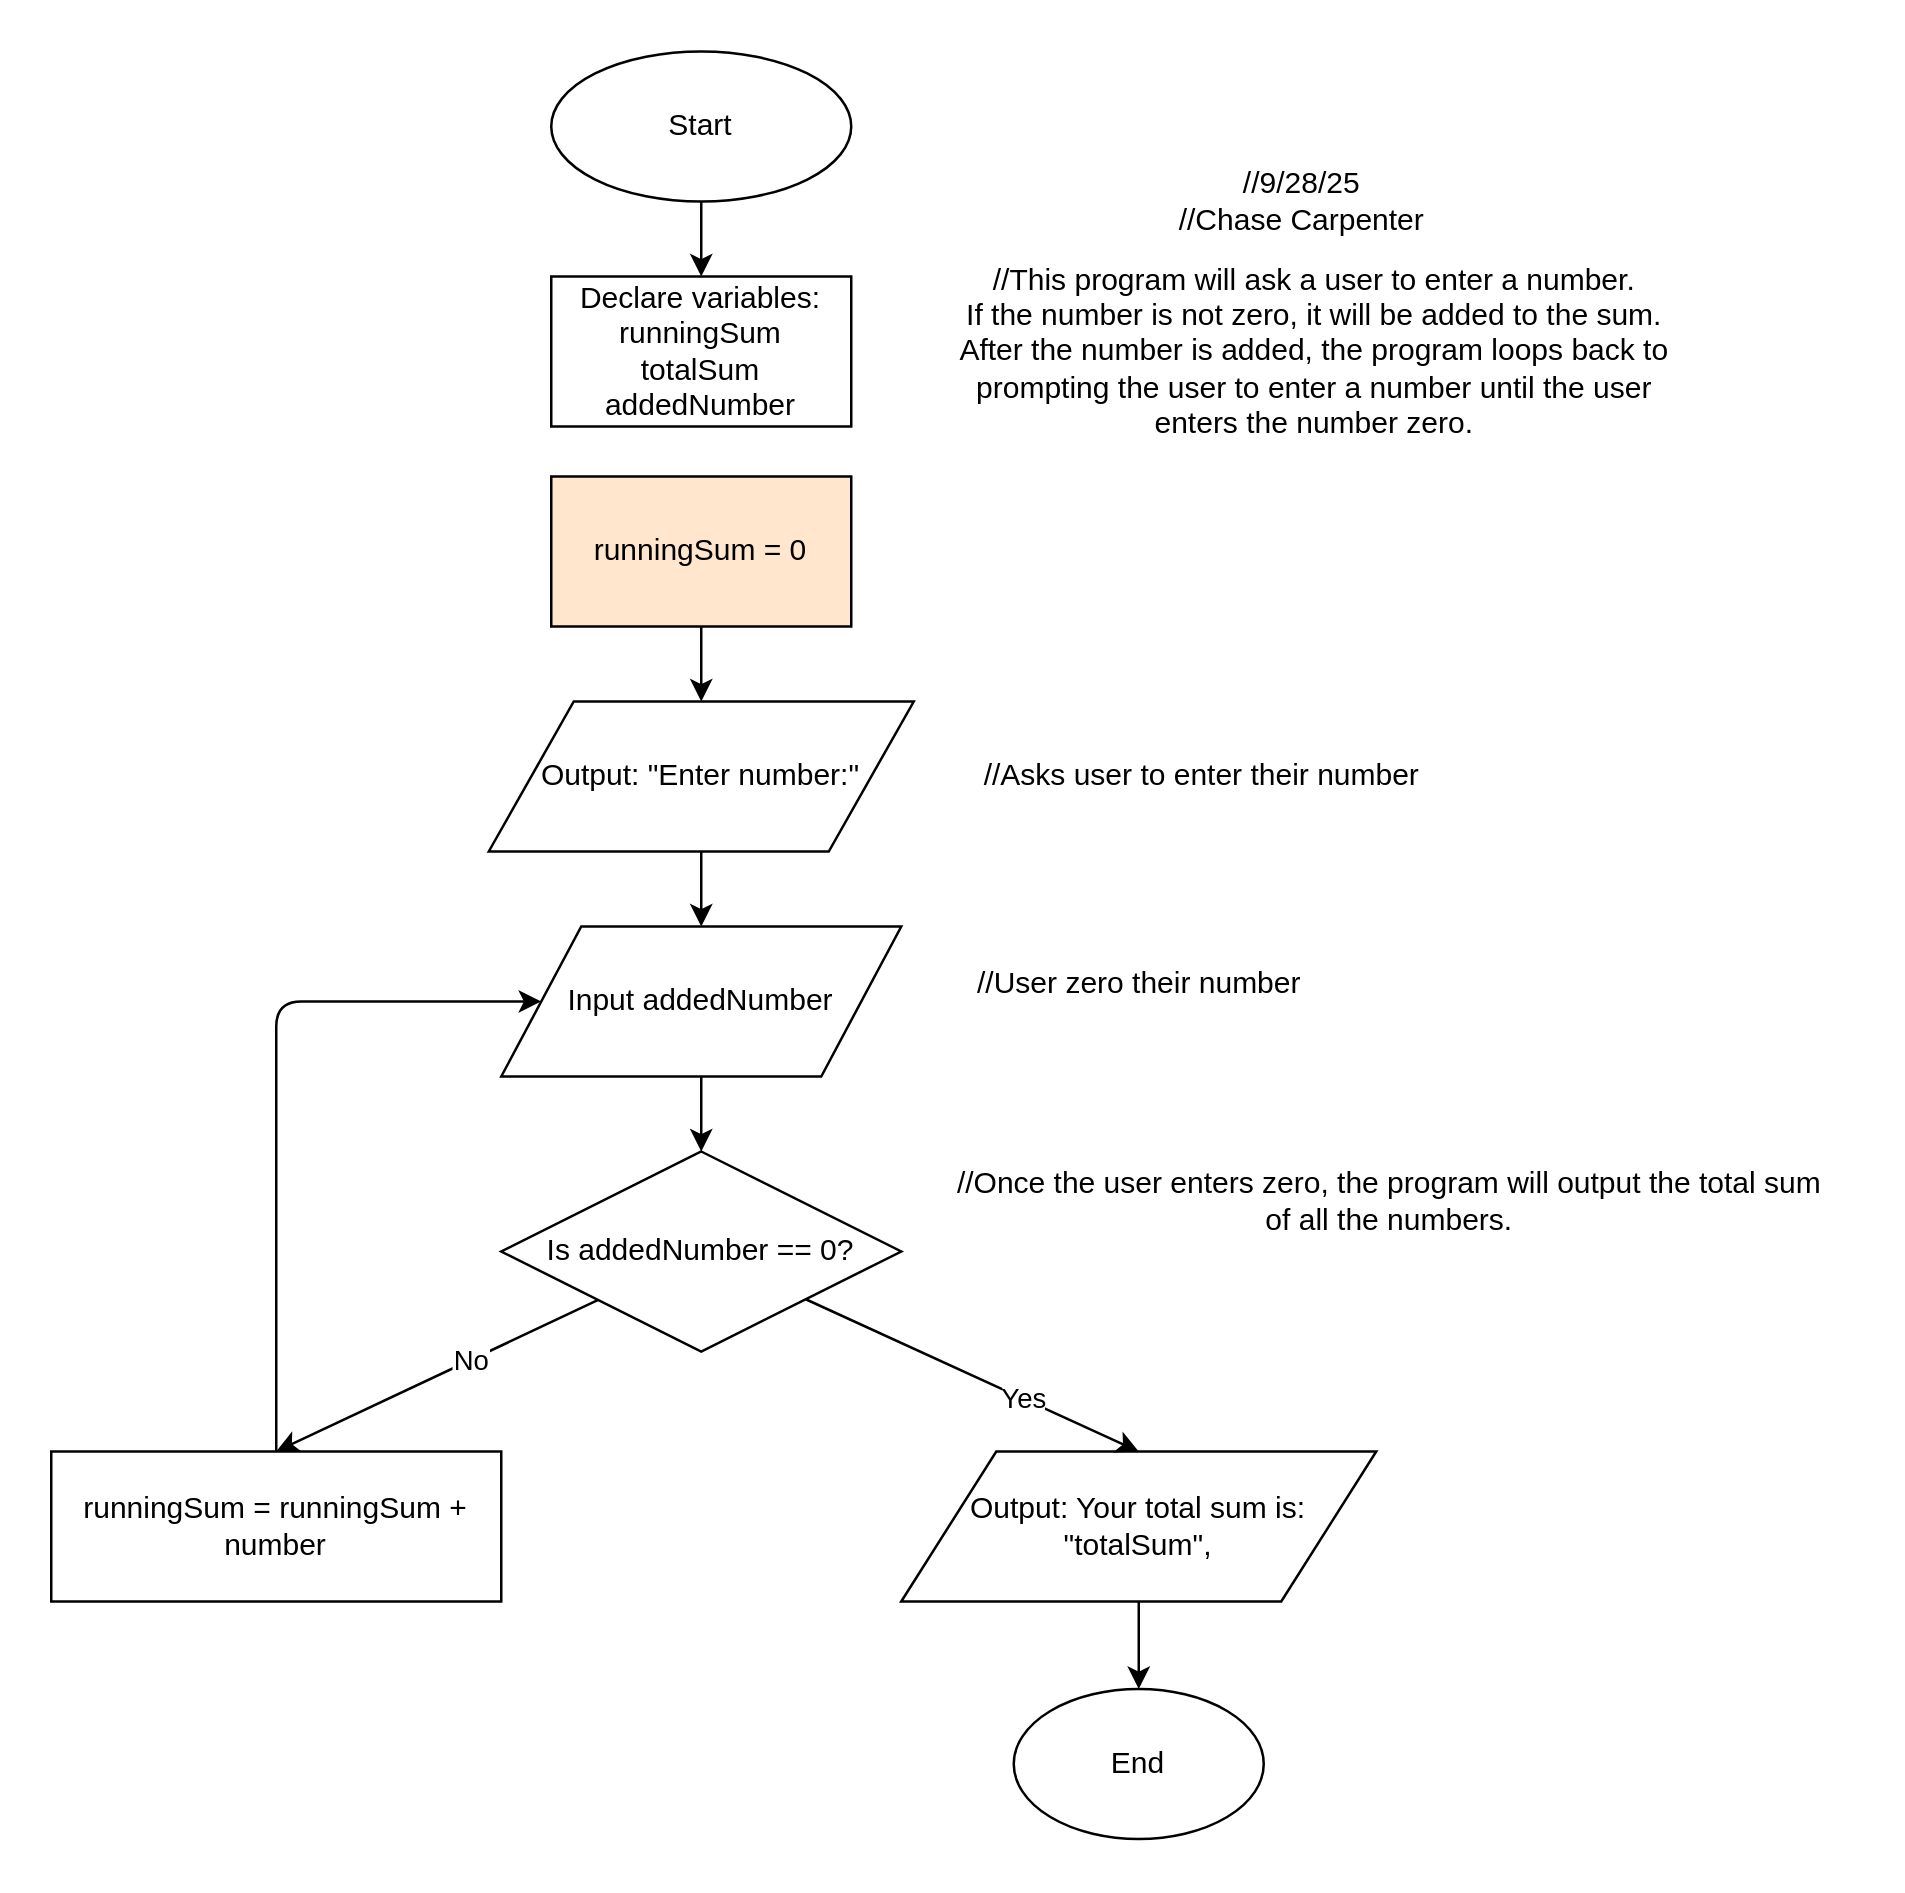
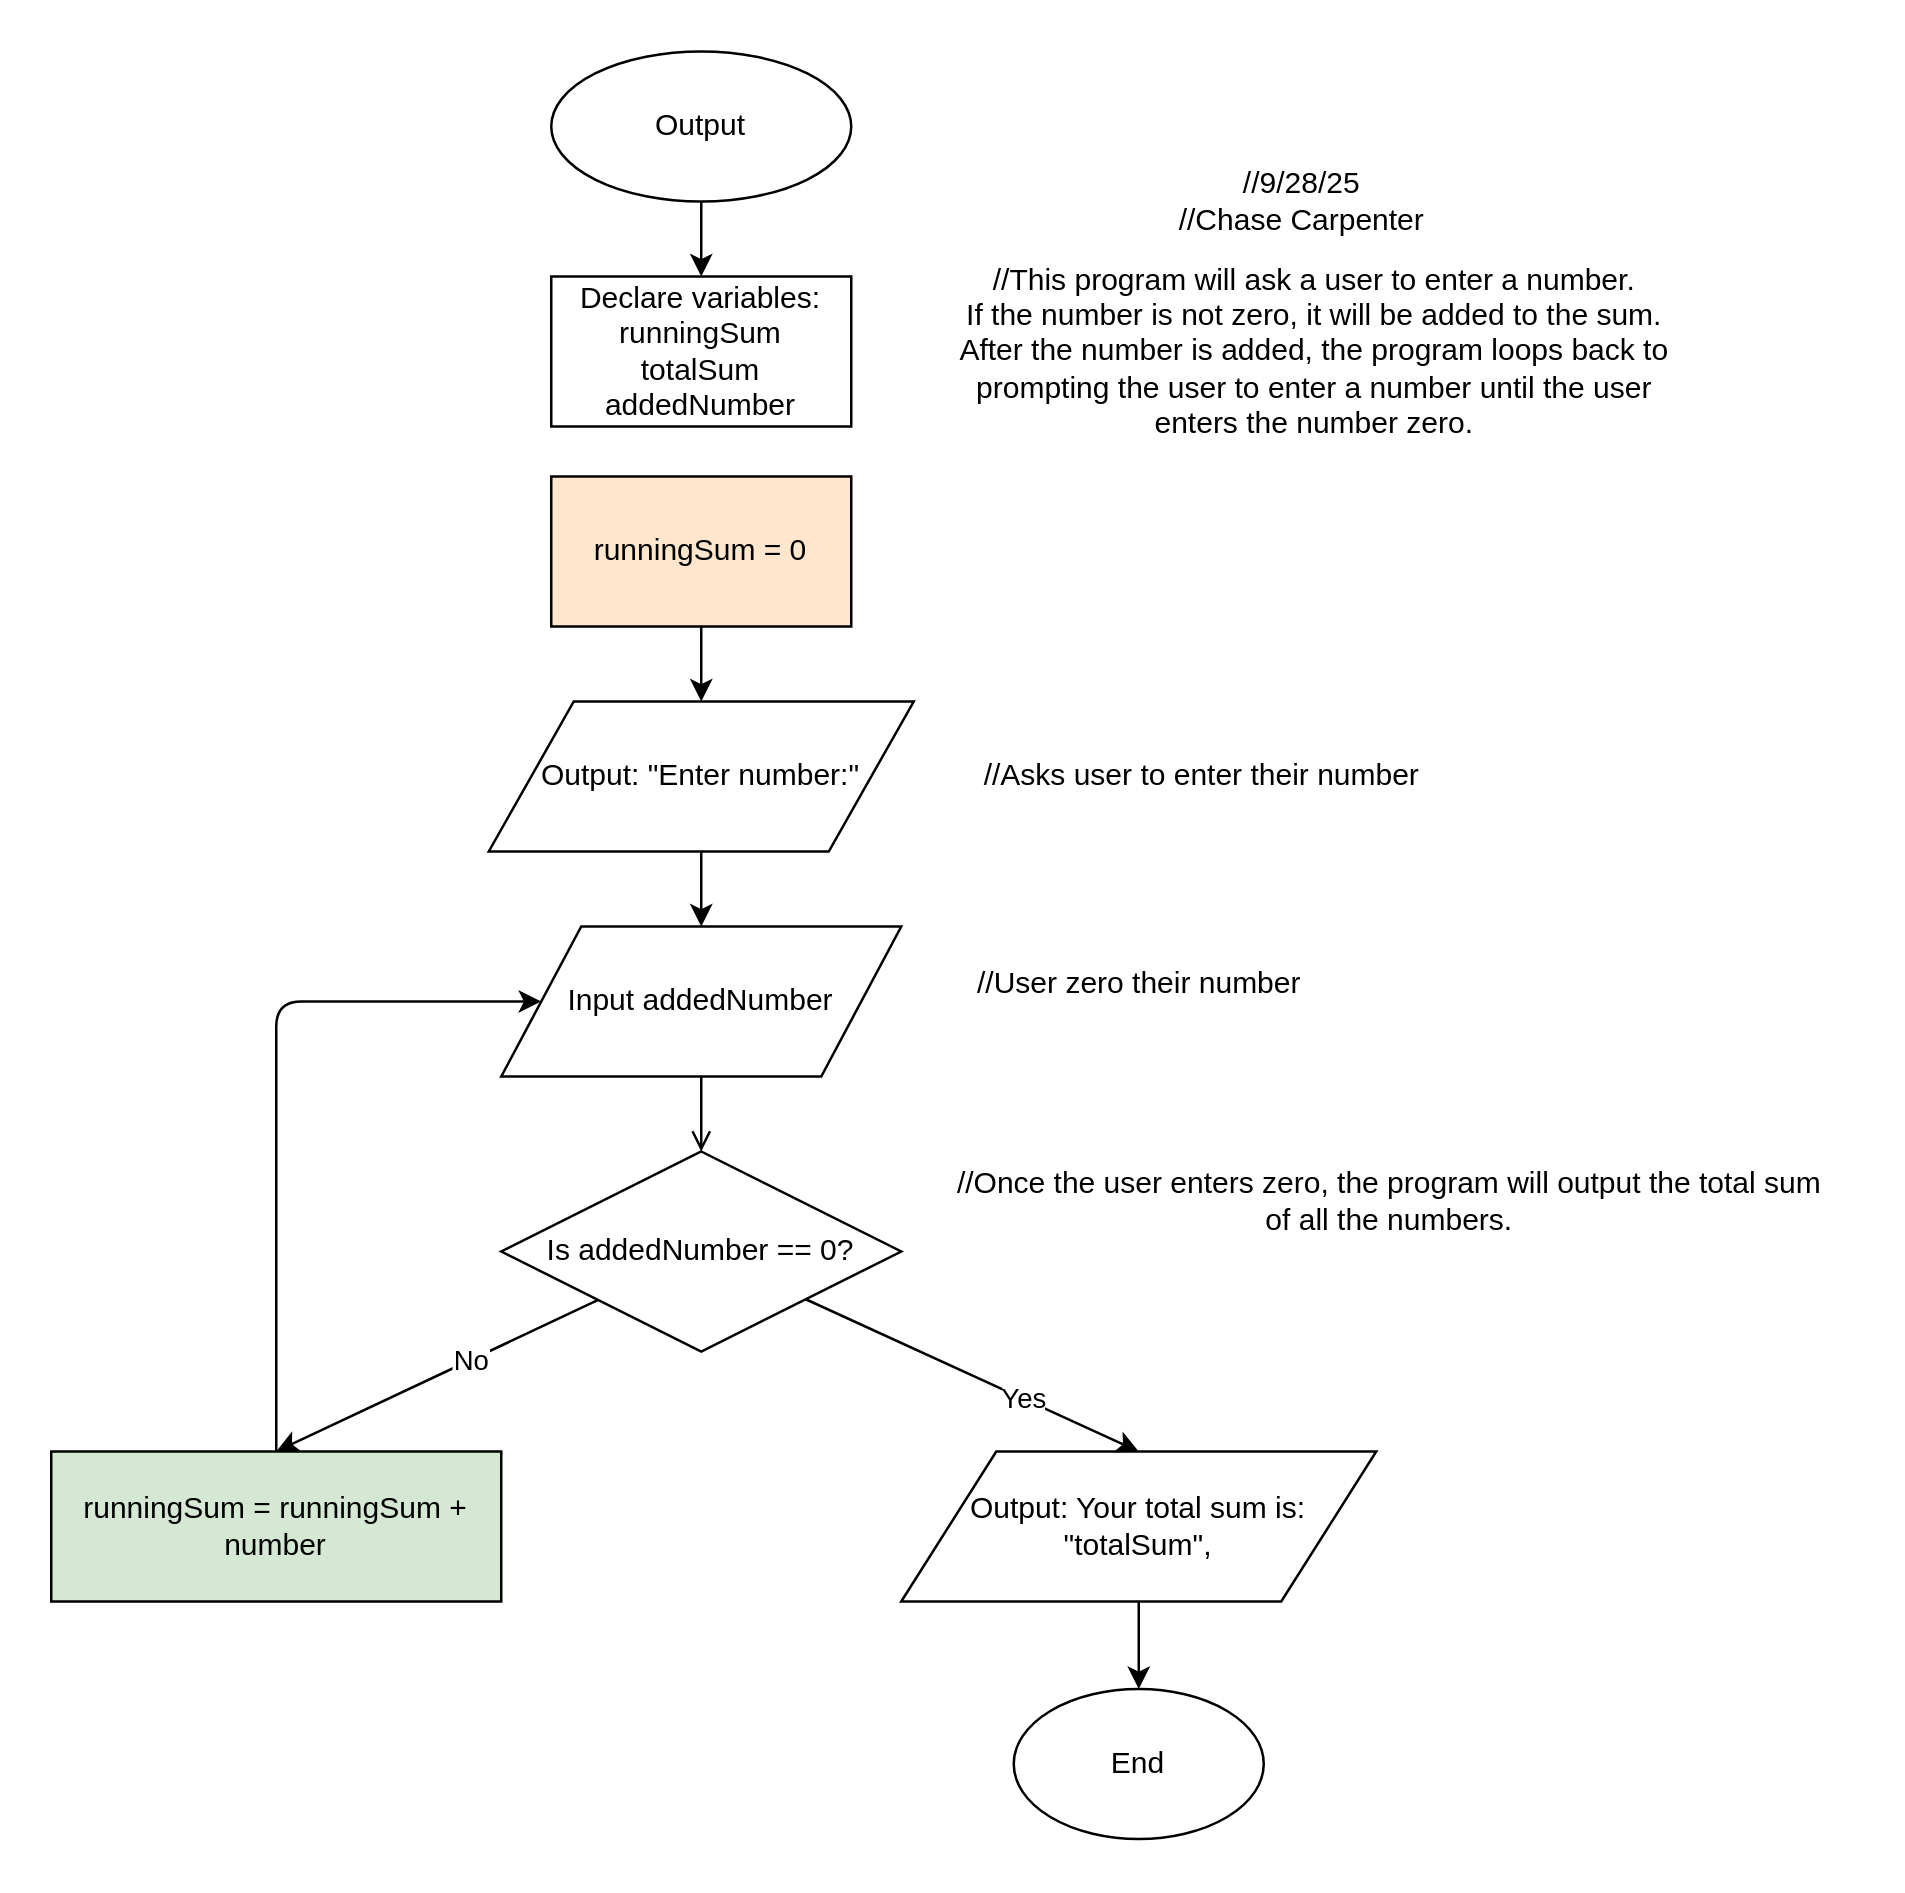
- <mxCell id="3" value="Start" style="ellipse;whiteSpace=wrap;html=1;" parent="1" vertex="1"><mxGeometry x="220" y="20" width="120" height="60" as="geometry" /></mxCell>
+ <mxCell id="3" value="Output" style="ellipse;whiteSpace=wrap;html=1;" parent="1" vertex="1"><mxGeometry x="220" y="20" width="120" height="60" as="geometry" /></mxCell>
- <mxCell id="11" parent="1" source="6" target="7" edge="1"><mxGeometry relative="1" as="geometry" /></mxCell>
+ <mxCell id="11" parent="1" source="6" target="7" edge="1" style="endArrow=open;"><mxGeometry relative="1" as="geometry" /></mxCell>
- <mxCell id="8" value="runningSum = runningSum + number" style="rounded=0;whiteSpace=wrap;html=1;" parent="1" vertex="1"><mxGeometry x="20" y="580" width="180" height="60" as="geometry" /></mxCell>
+ <mxCell id="8" value="runningSum = runningSum + number" style="rounded=0;whiteSpace=wrap;html=1;fillColor=#d5e8d4;" parent="1" vertex="1"><mxGeometry x="20" y="580" width="180" height="60" as="geometry" /></mxCell>
